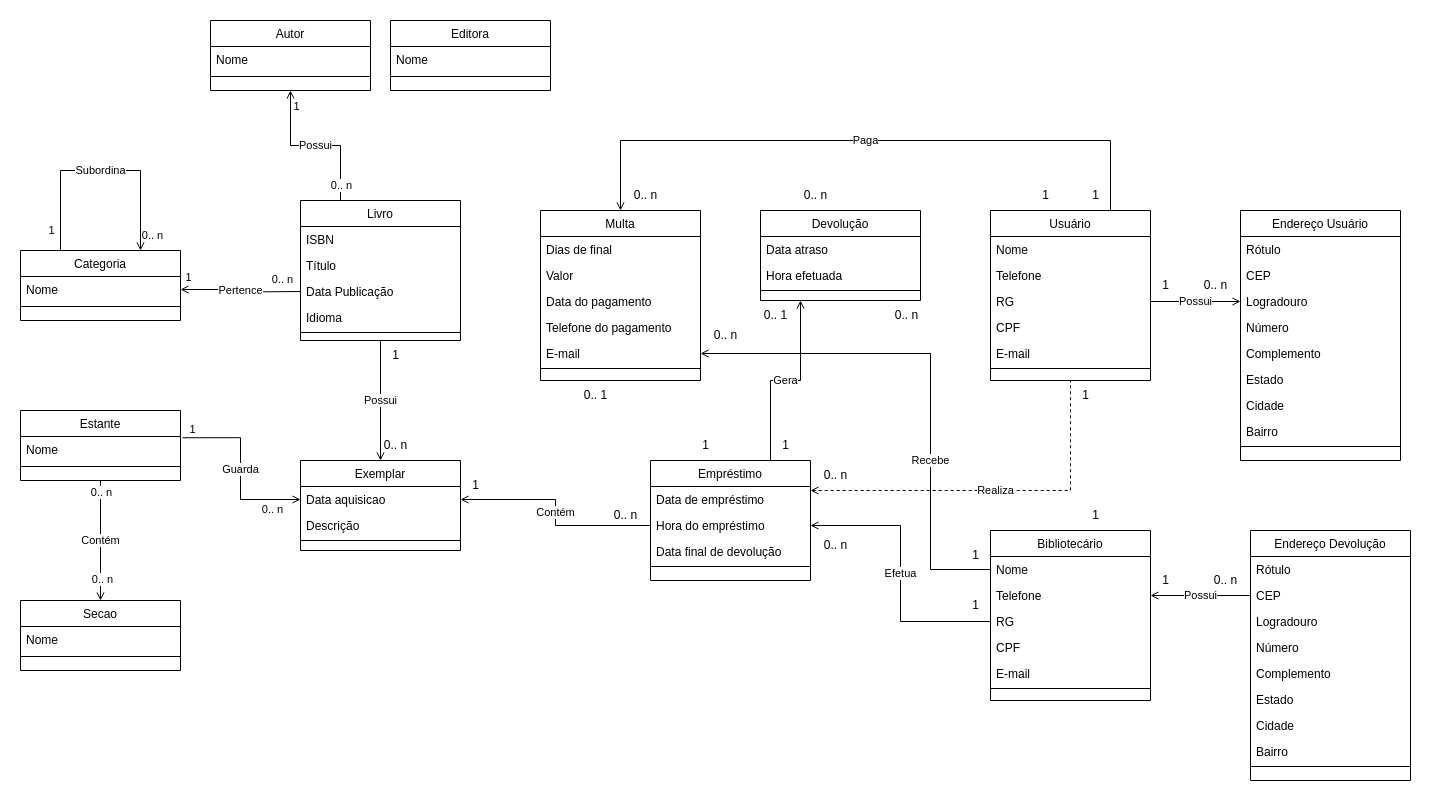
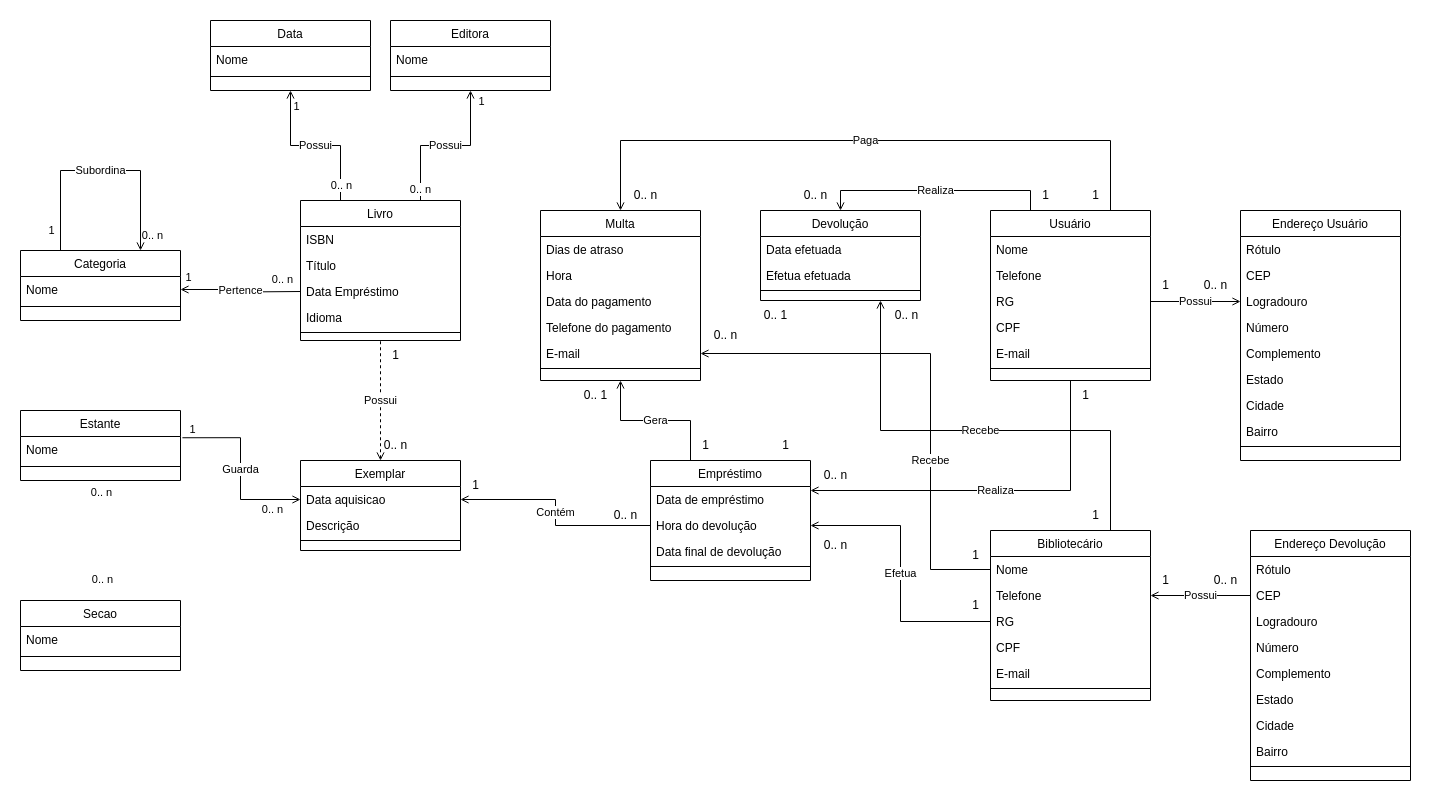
- <mxCell id="2" value="Autor" style="swimlane;fontStyle=0;align=center;verticalAlign=top;childLayout=stackLayout;horizontal=1;startSize=26;horizontalStack=0;resizeParent=1;resizeLast=0;collapsible=1;marginBottom=0;rounded=0;shadow=0;strokeWidth=1;" parent="1" vertex="1"><mxGeometry x="210" y="20" width="160" height="70" as="geometry"><mxRectangle x="230" y="140" width="160" height="26" as="alternateBounds" /></mxGeometry></mxCell>
+ <mxCell id="2" value="Data" style="swimlane;fontStyle=0;align=center;verticalAlign=top;childLayout=stackLayout;horizontal=1;startSize=26;horizontalStack=0;resizeParent=1;resizeLast=0;collapsible=1;marginBottom=0;rounded=0;shadow=0;strokeWidth=1;" parent="1" vertex="1"><mxGeometry x="210" y="20" width="160" height="70" as="geometry"><mxRectangle x="230" y="140" width="160" height="26" as="alternateBounds" /></mxGeometry></mxCell>
+ <mxCell id="21" value="Possui" style="edgeStyle=orthogonalEdgeStyle;rounded=0;orthogonalLoop=1;jettySize=auto;html=1;exitX=0.75;exitY=0;exitDx=0;exitDy=0;entryX=0.5;entryY=1;entryDx=0;entryDy=0;endArrow=open;endFill=0;" parent="1" source="24" target="5" edge="1"><mxGeometry relative="1" as="geometry" /></mxCell>
+ <mxCell id="22" value="1" style="edgeLabel;html=1;align=center;verticalAlign=middle;resizable=0;points=[];" parent="21" vertex="1" connectable="0"><mxGeometry x="0.529" y="-1" relative="1" as="geometry"><mxPoint x="9" y="-28" as="offset" /></mxGeometry></mxCell>
+ <mxCell id="23" value="0.. n" style="edgeLabel;html=1;align=center;verticalAlign=middle;resizable=0;points=[];" parent="21" vertex="1" connectable="0"><mxGeometry x="-0.462" y="1" relative="1" as="geometry"><mxPoint y="31" as="offset" /></mxGeometry></mxCell>
+ <mxCell id="86" value="Realiza" style="edgeStyle=orthogonalEdgeStyle;rounded=0;orthogonalLoop=1;jettySize=auto;html=1;exitX=0.5;exitY=0;exitDx=0;exitDy=0;entryX=0.25;entryY=0;entryDx=0;entryDy=0;startArrow=open;startFill=0;endArrow=none;endFill=0;" parent="1" source="87" target="35" edge="1"><mxGeometry relative="1" as="geometry" /></mxCell>
- <mxCell id="79" value="Dias de final" style="text;align=left;verticalAlign=top;spacingLeft=4;spacingRight=4;overflow=hidden;rotatable=0;points=[[0,0.5],[1,0.5]];portConstraint=eastwest;" parent="78" vertex="1"><mxGeometry y="26" width="160" height="26" as="geometry" /></mxCell>
+ <mxCell id="79" value="Dias de atraso" style="text;align=left;verticalAlign=top;spacingLeft=4;spacingRight=4;overflow=hidden;rotatable=0;points=[[0,0.5],[1,0.5]];portConstraint=eastwest;" parent="78" vertex="1"><mxGeometry y="26" width="160" height="26" as="geometry" /></mxCell>
- <mxCell id="88" value="Data atraso" style="text;align=left;verticalAlign=top;spacingLeft=4;spacingRight=4;overflow=hidden;rotatable=0;points=[[0,0.5],[1,0.5]];portConstraint=eastwest;" parent="87" vertex="1"><mxGeometry y="26" width="160" height="26" as="geometry" /></mxCell>
+ <mxCell id="88" value="Data efetuada" style="text;align=left;verticalAlign=top;spacingLeft=4;spacingRight=4;overflow=hidden;rotatable=0;points=[[0,0.5],[1,0.5]];portConstraint=eastwest;" parent="87" vertex="1"><mxGeometry y="26" width="160" height="26" as="geometry" /></mxCell>
- <mxCell id="80" value="Valor" style="text;align=left;verticalAlign=top;spacingLeft=4;spacingRight=4;overflow=hidden;rotatable=0;points=[[0,0.5],[1,0.5]];portConstraint=eastwest;" parent="78" vertex="1"><mxGeometry y="52" width="160" height="26" as="geometry" /></mxCell>
+ <mxCell id="80" value="Hora" style="text;align=left;verticalAlign=top;spacingLeft=4;spacingRight=4;overflow=hidden;rotatable=0;points=[[0,0.5],[1,0.5]];portConstraint=eastwest;" parent="78" vertex="1"><mxGeometry y="52" width="160" height="26" as="geometry" /></mxCell>
- <mxCell id="89" value="Hora efetuada" style="text;align=left;verticalAlign=top;spacingLeft=4;spacingRight=4;overflow=hidden;rotatable=0;points=[[0,0.5],[1,0.5]];portConstraint=eastwest;" parent="87" vertex="1"><mxGeometry y="52" width="160" height="26" as="geometry" /></mxCell>
+ <mxCell id="89" value="Efetua efetuada" style="text;align=left;verticalAlign=top;spacingLeft=4;spacingRight=4;overflow=hidden;rotatable=0;points=[[0,0.5],[1,0.5]];portConstraint=eastwest;" parent="87" vertex="1"><mxGeometry y="52" width="160" height="26" as="geometry" /></mxCell>
- <mxCell id="27" value="Data Publicação" style="text;align=left;verticalAlign=top;spacingLeft=4;spacingRight=4;overflow=hidden;rotatable=0;points=[[0,0.5],[1,0.5]];portConstraint=eastwest;" parent="24" vertex="1"><mxGeometry y="78" width="160" height="26" as="geometry" /></mxCell>
+ <mxCell id="27" value="Data Empréstimo" style="text;align=left;verticalAlign=top;spacingLeft=4;spacingRight=4;overflow=hidden;rotatable=0;points=[[0,0.5],[1,0.5]];portConstraint=eastwest;" parent="24" vertex="1"><mxGeometry y="78" width="160" height="26" as="geometry" /></mxCell>
- <mxCell id="30" value="Possui" style="edgeStyle=orthogonalEdgeStyle;rounded=0;orthogonalLoop=1;jettySize=auto;html=1;exitX=0.5;exitY=0;exitDx=0;exitDy=0;entryX=0.5;entryY=1;entryDx=0;entryDy=0;endArrow=none;endFill=0;startArrow=open;startFill=0;" parent="1" source="31" target="24" edge="1"><mxGeometry relative="1" as="geometry" /></mxCell>
+ <mxCell id="30" value="Possui" style="edgeStyle=orthogonalEdgeStyle;rounded=0;orthogonalLoop=1;jettySize=auto;html=1;exitX=0.5;exitY=0;exitDx=0;exitDy=0;entryX=0.5;entryY=1;entryDx=0;entryDy=0;endArrow=none;endFill=0;startArrow=open;startFill=0;dashed=1;" parent="1" source="31" target="24" edge="1"><mxGeometry relative="1" as="geometry" /></mxCell>
- <mxCell id="85" value="Gera" style="edgeStyle=orthogonalEdgeStyle;rounded=0;orthogonalLoop=1;jettySize=auto;html=1;exitX=0.25;exitY=1;exitDx=0;exitDy=0;entryX=0.75;entryY=0;entryDx=0;entryDy=0;startArrow=open;startFill=0;endArrow=none;endFill=0;" parent="1" source="87" target="71" edge="1"><mxGeometry relative="1" as="geometry" /></mxCell>
+ <mxCell id="76" value="Gera" style="edgeStyle=orthogonalEdgeStyle;rounded=0;orthogonalLoop=1;jettySize=auto;html=1;exitX=0.5;exitY=1;exitDx=0;exitDy=0;entryX=0.25;entryY=0;entryDx=0;entryDy=0;startArrow=open;startFill=0;endArrow=none;endFill=0;" parent="1" source="78" target="71" edge="1"><mxGeometry relative="1" as="geometry" /></mxCell>
+ <mxCell id="42" value="Recebe" style="edgeStyle=orthogonalEdgeStyle;rounded=0;orthogonalLoop=1;jettySize=auto;html=1;exitX=0.75;exitY=0;exitDx=0;exitDy=0;entryX=0.75;entryY=1;entryDx=0;entryDy=0;startArrow=none;startFill=0;endArrow=open;endFill=0;" parent="1" source="43" target="87" edge="1"><mxGeometry relative="1" as="geometry"><Array as="points"><mxPoint x="1110" y="430" /><mxPoint x="880" y="430" /></Array></mxGeometry></mxCell>
- <mxCell id="70" value="Realiza" style="edgeStyle=orthogonalEdgeStyle;rounded=0;orthogonalLoop=1;jettySize=auto;html=1;exitX=1;exitY=0.25;exitDx=0;exitDy=0;entryX=0.5;entryY=1;entryDx=0;entryDy=0;startArrow=open;startFill=0;endArrow=none;endFill=0;dashed=1;" parent="1" source="71" target="35" edge="1"><mxGeometry relative="1" as="geometry" /></mxCell>
+ <mxCell id="70" value="Realiza" style="edgeStyle=orthogonalEdgeStyle;rounded=0;orthogonalLoop=1;jettySize=auto;html=1;exitX=1;exitY=0.25;exitDx=0;exitDy=0;entryX=0.5;entryY=1;entryDx=0;entryDy=0;startArrow=open;startFill=0;endArrow=none;endFill=0;" parent="1" source="71" target="35" edge="1"><mxGeometry relative="1" as="geometry" /></mxCell>
- <mxCell id="73" value="Hora do empréstimo" style="text;align=left;verticalAlign=top;spacingLeft=4;spacingRight=4;overflow=hidden;rotatable=0;points=[[0,0.5],[1,0.5]];portConstraint=eastwest;" parent="71" vertex="1"><mxGeometry y="52" width="160" height="26" as="geometry" /></mxCell>
+ <mxCell id="73" value="Hora do devolução" style="text;align=left;verticalAlign=top;spacingLeft=4;spacingRight=4;overflow=hidden;rotatable=0;points=[[0,0.5],[1,0.5]];portConstraint=eastwest;" parent="71" vertex="1"><mxGeometry y="52" width="160" height="26" as="geometry" /></mxCell>
- <mxCell id="14" value="Contém" style="edgeStyle=orthogonalEdgeStyle;rounded=0;orthogonalLoop=1;jettySize=auto;html=1;exitX=0.5;exitY=0;exitDx=0;exitDy=0;entryX=0.5;entryY=1;entryDx=0;entryDy=0;startArrow=open;startFill=0;endArrow=none;endFill=0;" parent="1" source="15" target="11" edge="1"><mxGeometry relative="1" as="geometry" /></mxCell>
